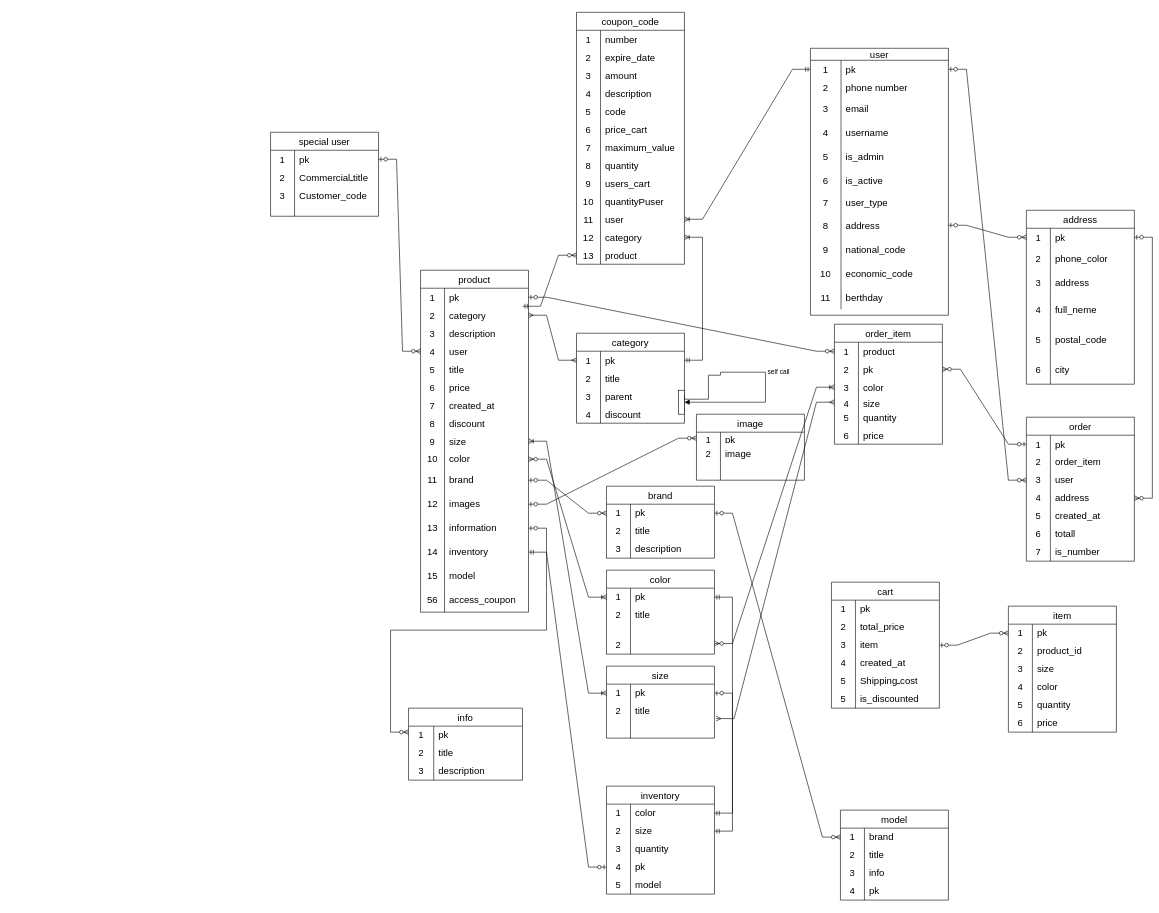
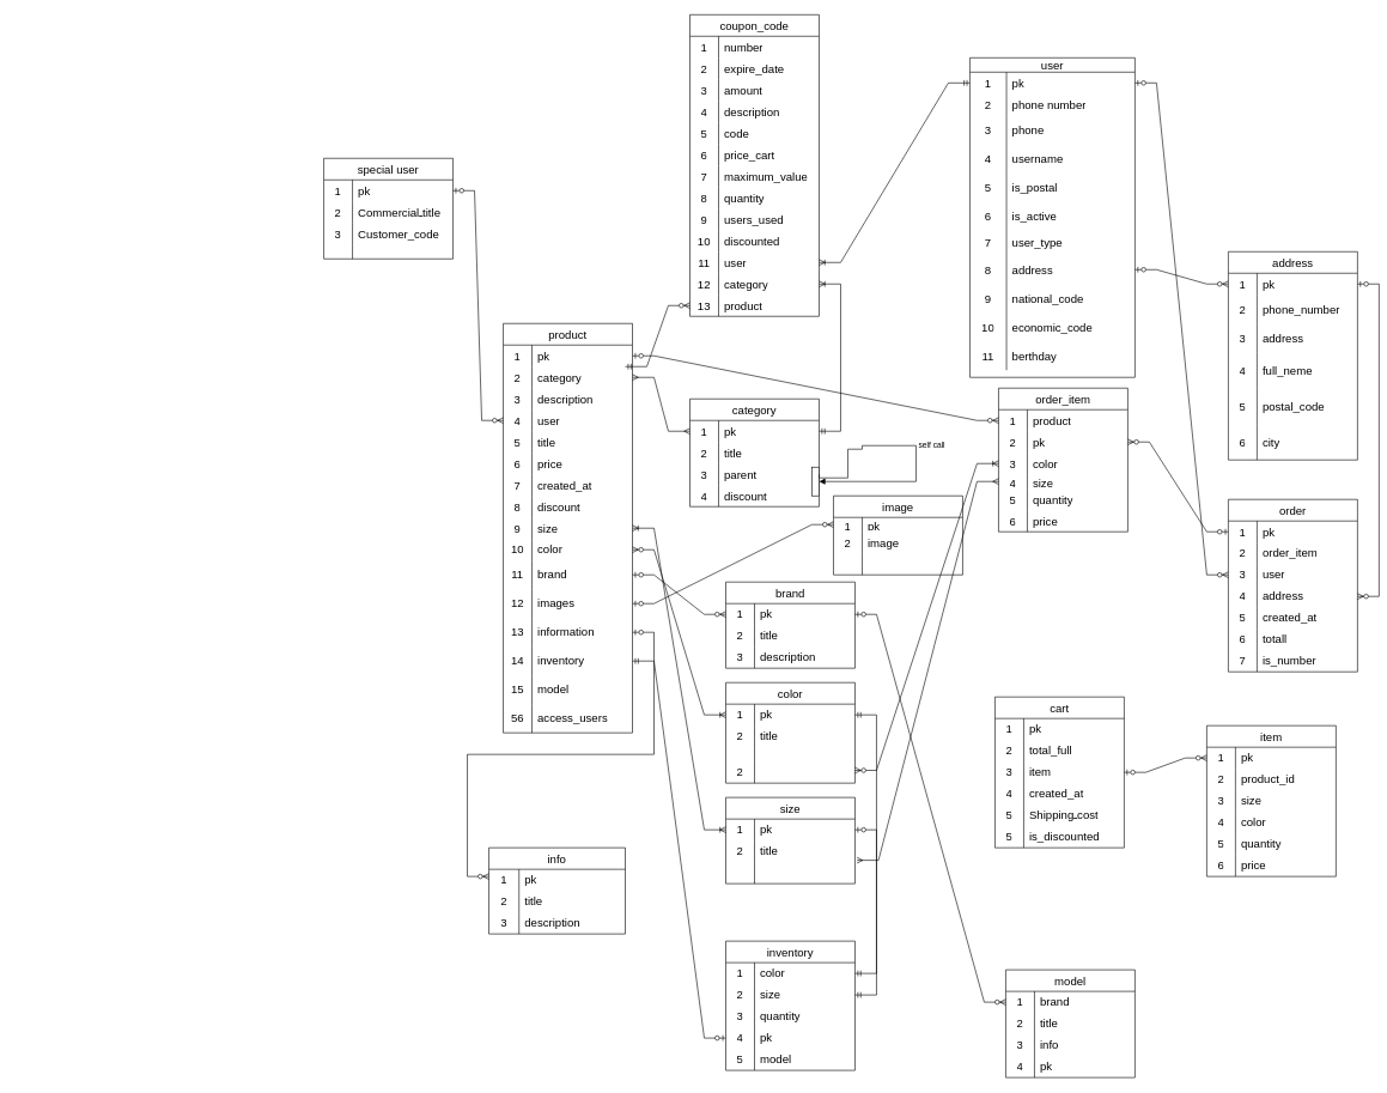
- <mxCell id="11" value="email" style="shape=partialRectangle;html=1;whiteSpace=wrap;connectable=0;fillColor=none;top=0;left=0;bottom=0;right=0;align=left;spacingLeft=6;overflow=hidden;strokeColor=inherit;fontSize=16;" parent="9" vertex="1"><mxGeometry x="51" width="179" height="40" as="geometry"><mxRectangle width="179" height="40" as="alternateBounds" /></mxGeometry></mxCell>
+ <mxCell id="11" value="phone" style="shape=partialRectangle;html=1;whiteSpace=wrap;connectable=0;fillColor=none;top=0;left=0;bottom=0;right=0;align=left;spacingLeft=6;overflow=hidden;strokeColor=inherit;fontSize=16;" parent="9" vertex="1"><mxGeometry x="51" width="179" height="40" as="geometry"><mxRectangle width="179" height="40" as="alternateBounds" /></mxGeometry></mxCell>
- <mxCell id="17" value="is_admin" style="shape=partialRectangle;html=1;whiteSpace=wrap;connectable=0;fillColor=none;top=0;left=0;bottom=0;right=0;align=left;spacingLeft=6;overflow=hidden;strokeColor=inherit;fontSize=16;" parent="15" vertex="1"><mxGeometry x="51" width="179" height="40" as="geometry"><mxRectangle width="179" height="40" as="alternateBounds" /></mxGeometry></mxCell>
+ <mxCell id="17" value="is_postal" style="shape=partialRectangle;html=1;whiteSpace=wrap;connectable=0;fillColor=none;top=0;left=0;bottom=0;right=0;align=left;spacingLeft=6;overflow=hidden;strokeColor=inherit;fontSize=16;" parent="15" vertex="1"><mxGeometry x="51" width="179" height="40" as="geometry"><mxRectangle width="179" height="40" as="alternateBounds" /></mxGeometry></mxCell>
- <mxCell id="217" value="users_cart" style="shape=partialRectangle;html=1;whiteSpace=wrap;connectable=0;fillColor=none;top=0;left=0;bottom=0;right=0;align=left;spacingLeft=6;overflow=hidden;strokeColor=inherit;fontSize=16;" vertex="1" parent="215"><mxGeometry x="40" width="140" height="30" as="geometry"><mxRectangle width="140" height="30" as="alternateBounds" /></mxGeometry></mxCell>
+ <mxCell id="217" value="users_used" style="shape=partialRectangle;html=1;whiteSpace=wrap;connectable=0;fillColor=none;top=0;left=0;bottom=0;right=0;align=left;spacingLeft=6;overflow=hidden;strokeColor=inherit;fontSize=16;" vertex="1" parent="215"><mxGeometry x="40" width="140" height="30" as="geometry"><mxRectangle width="140" height="30" as="alternateBounds" /></mxGeometry></mxCell>
- <mxCell id="220" value="quantityPuser" style="shape=partialRectangle;html=1;whiteSpace=wrap;connectable=0;fillColor=none;top=0;left=0;bottom=0;right=0;align=left;spacingLeft=6;overflow=hidden;strokeColor=inherit;fontSize=16;" vertex="1" parent="218"><mxGeometry x="40" width="140" height="30" as="geometry"><mxRectangle width="140" height="30" as="alternateBounds" /></mxGeometry></mxCell>
+ <mxCell id="220" value="discounted" style="shape=partialRectangle;html=1;whiteSpace=wrap;connectable=0;fillColor=none;top=0;left=0;bottom=0;right=0;align=left;spacingLeft=6;overflow=hidden;strokeColor=inherit;fontSize=16;" vertex="1" parent="218"><mxGeometry x="40" width="140" height="30" as="geometry"><mxRectangle width="140" height="30" as="alternateBounds" /></mxGeometry></mxCell>
- <mxCell id="120" value="phone_color" style="shape=partialRectangle;html=1;whiteSpace=wrap;connectable=0;fillColor=none;top=0;left=0;bottom=0;right=0;align=left;spacingLeft=6;overflow=hidden;strokeColor=inherit;fontSize=16;" parent="118" vertex="1"><mxGeometry x="40" width="140" height="40" as="geometry"><mxRectangle width="140" height="40" as="alternateBounds" /></mxGeometry></mxCell>
+ <mxCell id="120" value="phone_number" style="shape=partialRectangle;html=1;whiteSpace=wrap;connectable=0;fillColor=none;top=0;left=0;bottom=0;right=0;align=left;spacingLeft=6;overflow=hidden;strokeColor=inherit;fontSize=16;" parent="118" vertex="1"><mxGeometry x="40" width="140" height="40" as="geometry"><mxRectangle width="140" height="40" as="alternateBounds" /></mxGeometry></mxCell>
- <mxCell id="97" value="access_coupon" style="shape=partialRectangle;html=1;whiteSpace=wrap;connectable=0;fillColor=none;top=0;left=0;bottom=0;right=0;align=left;spacingLeft=6;overflow=hidden;strokeColor=inherit;fontSize=16;" vertex="1" parent="95"><mxGeometry x="40" width="140" height="40" as="geometry"><mxRectangle width="140" height="40" as="alternateBounds" /></mxGeometry></mxCell>
+ <mxCell id="97" value="access_users" style="shape=partialRectangle;html=1;whiteSpace=wrap;connectable=0;fillColor=none;top=0;left=0;bottom=0;right=0;align=left;spacingLeft=6;overflow=hidden;strokeColor=inherit;fontSize=16;" vertex="1" parent="95"><mxGeometry x="40" width="140" height="40" as="geometry"><mxRectangle width="140" height="40" as="alternateBounds" /></mxGeometry></mxCell>
- <mxCell id="316" value="total_price" style="shape=partialRectangle;html=1;whiteSpace=wrap;connectable=0;fillColor=none;top=0;left=0;bottom=0;right=0;align=left;spacingLeft=6;overflow=hidden;strokeColor=inherit;fontSize=16;" parent="314" vertex="1"><mxGeometry x="40" width="140" height="30" as="geometry"><mxRectangle width="140" height="30" as="alternateBounds" /></mxGeometry></mxCell>
+ <mxCell id="316" value="total_full" style="shape=partialRectangle;html=1;whiteSpace=wrap;connectable=0;fillColor=none;top=0;left=0;bottom=0;right=0;align=left;spacingLeft=6;overflow=hidden;strokeColor=inherit;fontSize=16;" parent="314" vertex="1"><mxGeometry x="40" width="140" height="30" as="geometry"><mxRectangle width="140" height="30" as="alternateBounds" /></mxGeometry></mxCell>
